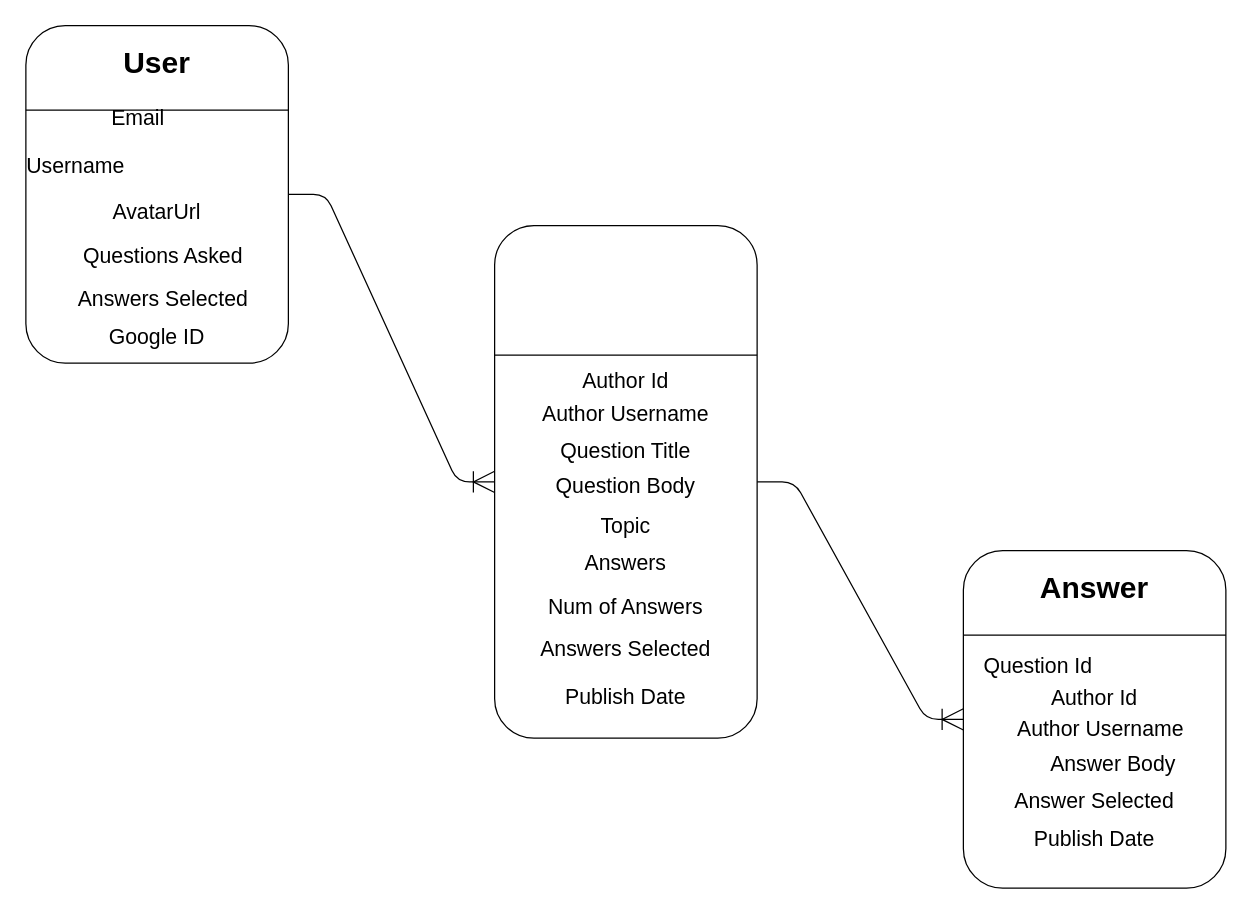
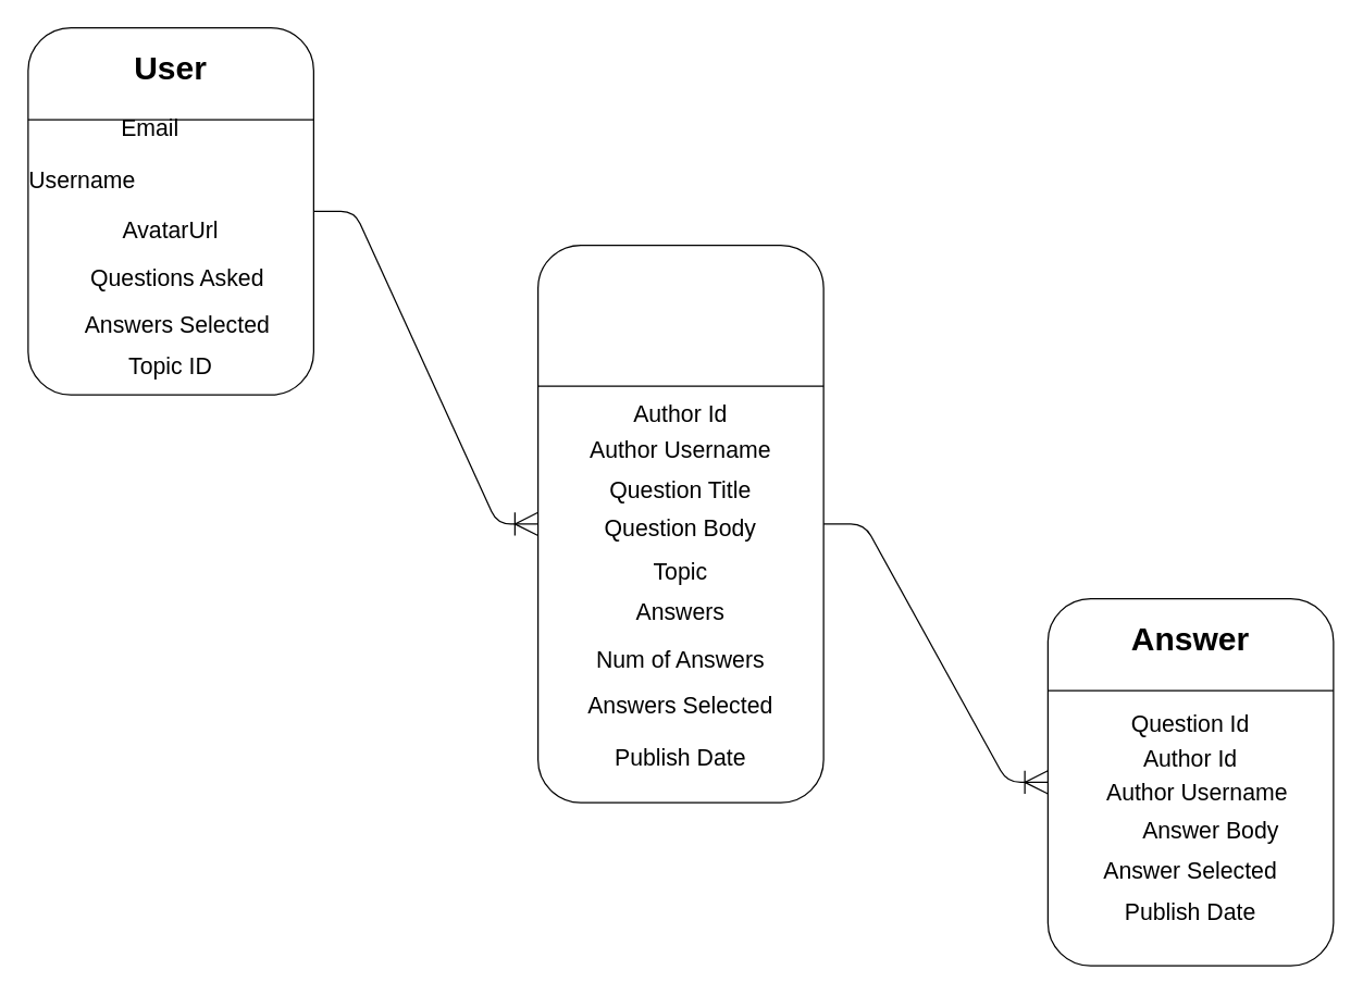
- <mxCell id="9" value="&lt;font style=&quot;font-size: 17px&quot;&gt;Google ID&lt;/font&gt;" style="text;html=1;strokeColor=none;fillColor=none;align=center;verticalAlign=middle;whiteSpace=wrap;rounded=0;fontSize=17;" parent="1" vertex="1"><mxGeometry x="80" y="260" width="90" height="20" as="geometry" /></mxCell>
+ <mxCell id="9" value="&lt;font style=&quot;font-size: 17px&quot;&gt;Topic ID&lt;/font&gt;" style="text;html=1;strokeColor=none;fillColor=none;align=center;verticalAlign=middle;whiteSpace=wrap;rounded=0;fontSize=17;" parent="1" vertex="1"><mxGeometry x="80" y="260" width="90" height="20" as="geometry" /></mxCell>
- <mxCell id="20" value="&lt;font style=&quot;font-size: 17px&quot;&gt;Question Id&lt;/font&gt;" style="text;html=1;strokeColor=none;fillColor=none;align=center;verticalAlign=middle;whiteSpace=wrap;rounded=0;fontSize=17;" parent="1" vertex="1"><mxGeometry x="785" y="523" width="90" height="20" as="geometry" /></mxCell>
+ <mxCell id="20" value="&lt;font style=&quot;font-size: 17px&quot;&gt;Question Id&lt;/font&gt;" style="text;html=1;strokeColor=none;fillColor=none;align=center;verticalAlign=middle;whiteSpace=wrap;rounded=0;fontSize=17;" parent="1" vertex="1"><mxGeometry x="830" y="523" width="90" height="20" as="geometry" /></mxCell>
